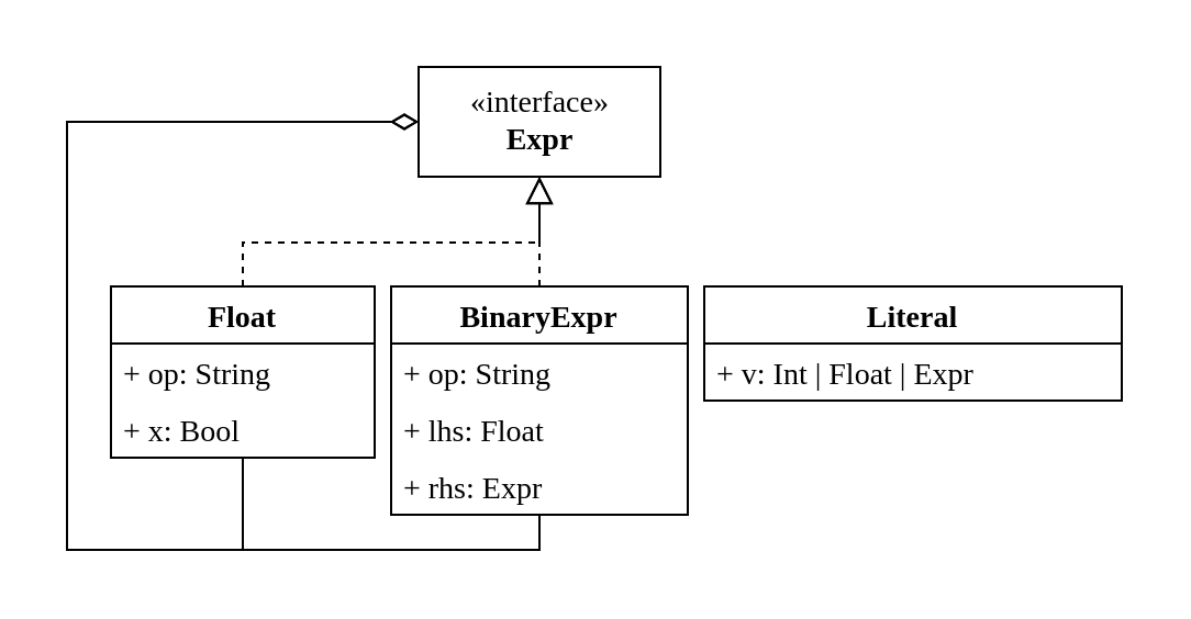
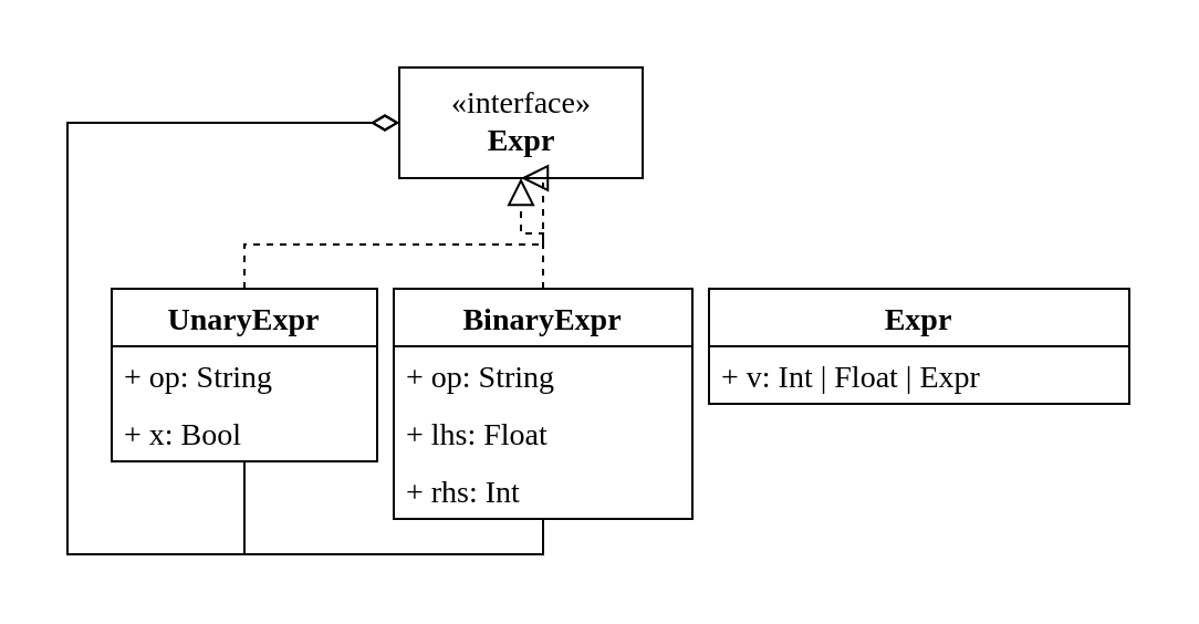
- <mxCell id="3" value="«interface»&lt;br style=&quot;font-size: 14px;&quot;&gt;&lt;b style=&quot;font-size: 14px;&quot;&gt;Expr&lt;/b&gt;" style="html=1;fontSize=14;fontFamily=Inconsolata;fontSource=https%3A%2F%2Ffonts.googleapis.com%2Fcss%3Ffamily%3DInconsolata;verticalAlign=middle;" vertex="1" parent="1"><mxGeometry x="190" y="30" width="110" height="50" as="geometry" /></mxCell>
+ <mxCell id="3" value="«interface»&lt;br style=&quot;font-size: 14px;&quot;&gt;&lt;b style=&quot;font-size: 14px;&quot;&gt;Expr&lt;/b&gt;" style="html=1;fontSize=14;fontFamily=Inconsolata;fontSource=https%3A%2F%2Ffonts.googleapis.com%2Fcss%3Ffamily%3DInconsolata;verticalAlign=middle;" vertex="1" parent="1"><mxGeometry x="180" y="30" width="110" height="50" as="geometry" /></mxCell>
- <mxCell id="12" value="Float" style="swimlane;fontStyle=1;childLayout=stackLayout;horizontal=1;startSize=26;fillColor=none;horizontalStack=0;resizeParent=1;resizeParentMax=0;resizeLast=0;collapsible=1;marginBottom=0;fontSize=14;fontFamily=Inconsolata;fontSource=https%3A%2F%2Ffonts.googleapis.com%2Fcss%3Ffamily%3DInconsolata;verticalAlign=middle;" vertex="1" parent="1"><mxGeometry x="50" y="130" width="120" height="78" as="geometry" /></mxCell>
+ <mxCell id="12" value="UnaryExpr" style="swimlane;fontStyle=1;childLayout=stackLayout;horizontal=1;startSize=26;fillColor=none;horizontalStack=0;resizeParent=1;resizeParentMax=0;resizeLast=0;collapsible=1;marginBottom=0;fontSize=14;fontFamily=Inconsolata;fontSource=https%3A%2F%2Ffonts.googleapis.com%2Fcss%3Ffamily%3DInconsolata;verticalAlign=middle;" vertex="1" parent="1"><mxGeometry x="50" y="130" width="120" height="78" as="geometry" /></mxCell>
- <mxCell id="15" value="Literal" style="swimlane;fontStyle=1;childLayout=stackLayout;horizontal=1;startSize=26;fillColor=none;horizontalStack=0;resizeParent=1;resizeParentMax=0;resizeLast=0;collapsible=1;marginBottom=0;fontSize=14;fontFamily=Inconsolata;fontSource=https%3A%2F%2Ffonts.googleapis.com%2Fcss%3Ffamily%3DInconsolata;verticalAlign=middle;" vertex="1" parent="1"><mxGeometry x="320" y="130" width="190" height="52" as="geometry" /></mxCell>
+ <mxCell id="15" value="Expr" style="swimlane;fontStyle=1;childLayout=stackLayout;horizontal=1;startSize=26;fillColor=none;horizontalStack=0;resizeParent=1;resizeParentMax=0;resizeLast=0;collapsible=1;marginBottom=0;fontSize=14;fontFamily=Inconsolata;fontSource=https%3A%2F%2Ffonts.googleapis.com%2Fcss%3Ffamily%3DInconsolata;verticalAlign=middle;" vertex="1" parent="1"><mxGeometry x="320" y="130" width="190" height="52" as="geometry" /></mxCell>
- <mxCell id="9" value="+ rhs: Expr" style="text;strokeColor=none;fillColor=none;align=left;verticalAlign=middle;spacingLeft=4;spacingRight=4;overflow=hidden;rotatable=0;points=[[0,0.5],[1,0.5]];portConstraint=eastwest;fontSize=14;fontFamily=Inconsolata;fontSource=https%3A%2F%2Ffonts.googleapis.com%2Fcss%3Ffamily%3DInconsolata;spacingBottom=0;" vertex="1" parent="6"><mxGeometry y="78" width="135" height="26" as="geometry" /></mxCell>
+ <mxCell id="9" value="+ rhs: Int" style="text;strokeColor=none;fillColor=none;align=left;verticalAlign=middle;spacingLeft=4;spacingRight=4;overflow=hidden;rotatable=0;points=[[0,0.5],[1,0.5]];portConstraint=eastwest;fontSize=14;fontFamily=Inconsolata;fontSource=https%3A%2F%2Ffonts.googleapis.com%2Fcss%3Ffamily%3DInconsolata;spacingBottom=0;" vertex="1" parent="6"><mxGeometry y="78" width="135" height="26" as="geometry" /></mxCell>
